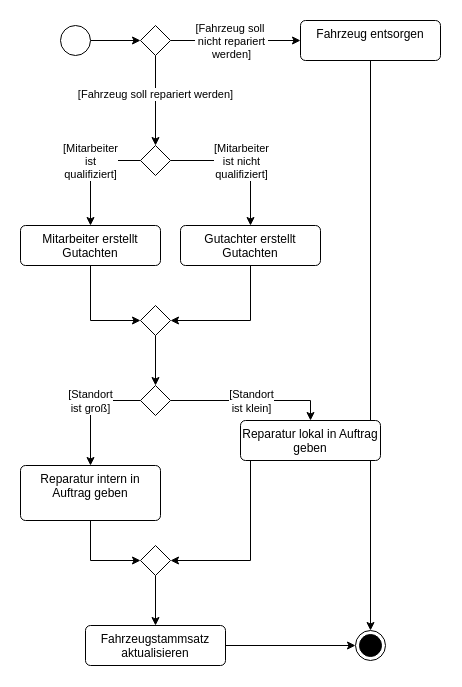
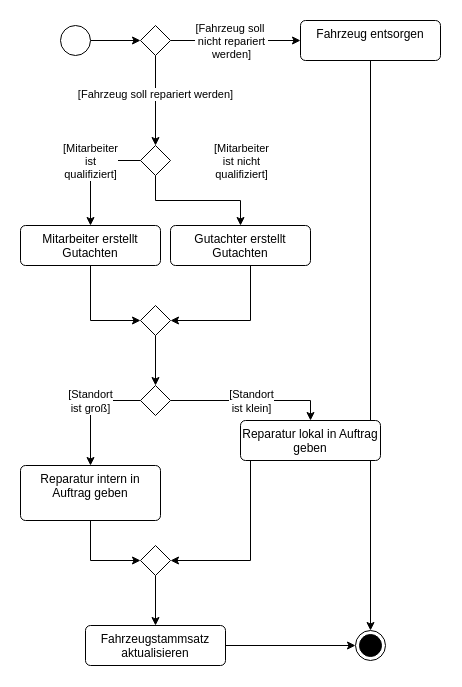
- <mxCell id="16" value="Gutachter erstellt Gutachten" style="html=1;align=center;verticalAlign=top;rounded=1;absoluteArcSize=1;arcSize=10;dashed=0;whiteSpace=wrap;" vertex="1" parent="1"><mxGeometry x="180" y="225" width="140" height="40" as="geometry" /></mxCell>
+ <mxCell id="16" value="Gutachter erstellt Gutachten" style="html=1;align=center;verticalAlign=top;rounded=1;absoluteArcSize=1;arcSize=10;dashed=0;whiteSpace=wrap;" vertex="1" parent="1"><mxGeometry x="170" y="225" width="140" height="40" as="geometry" /></mxCell>
